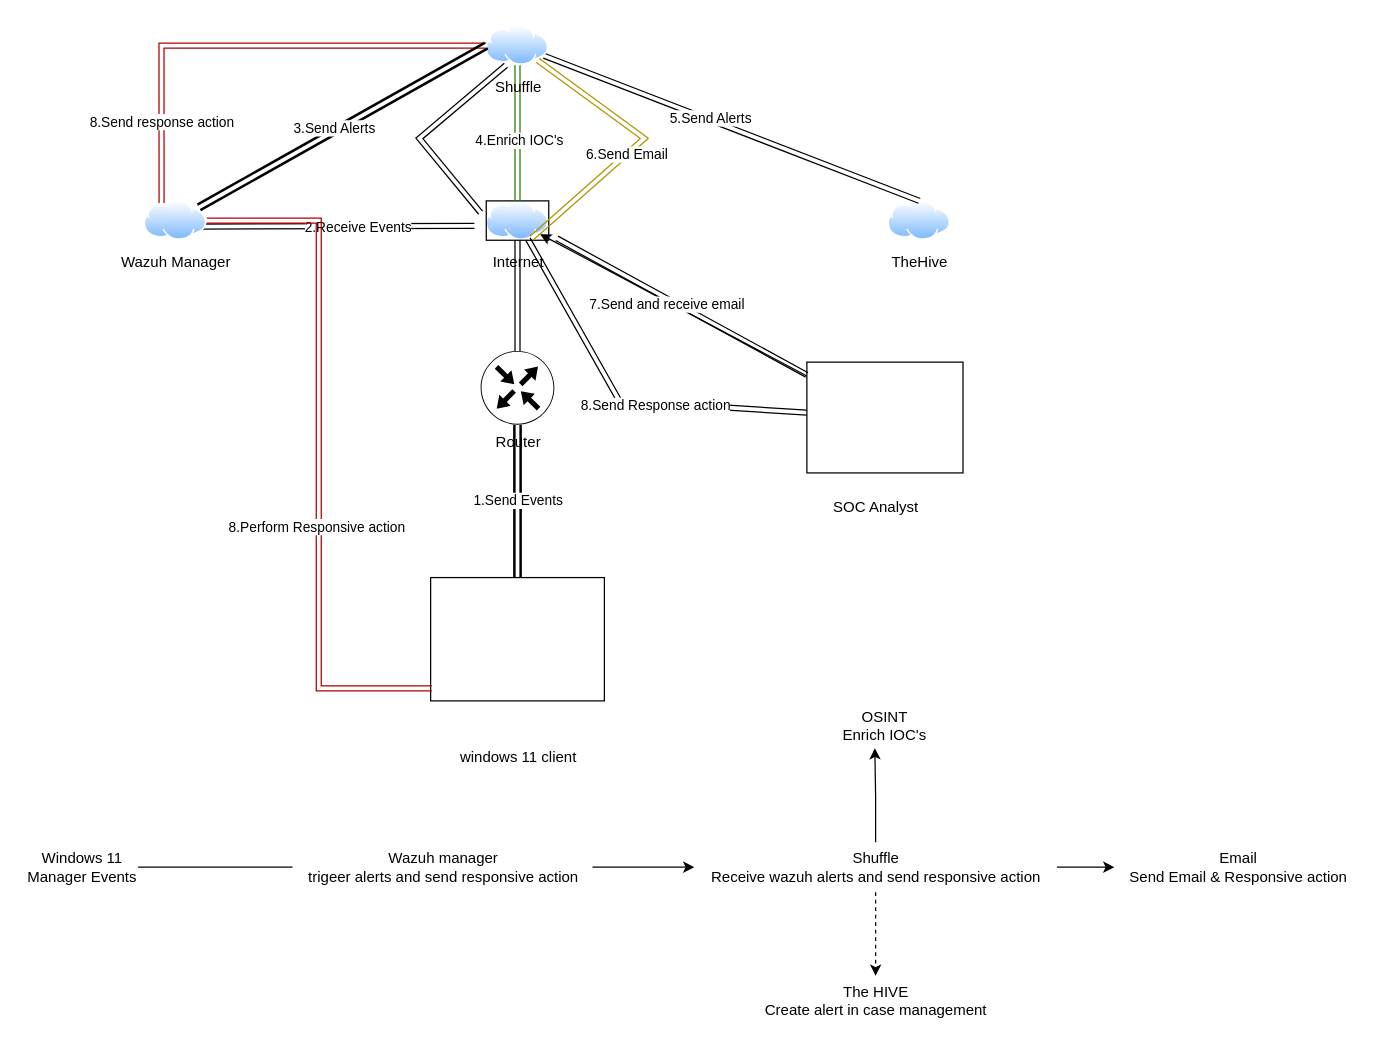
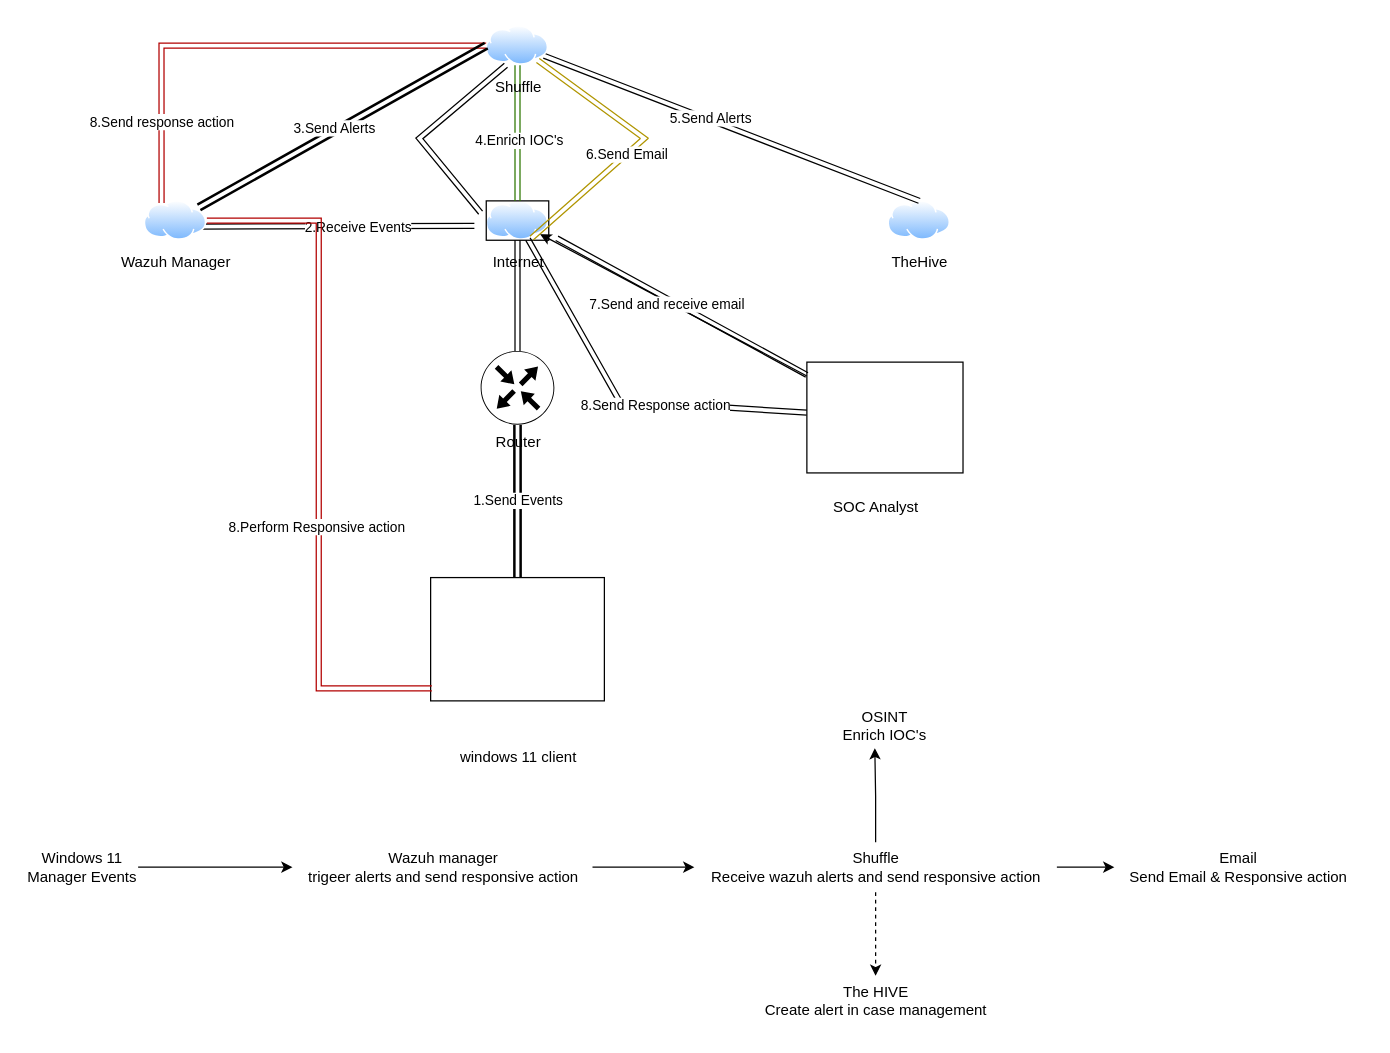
- <mxCell id="34" style="edgeStyle=orthogonalEdgeStyle;rounded=0;orthogonalLoop=1;jettySize=auto;html=1;endArrow=none;" edge="1" parent="1" source="35" target="37"><mxGeometry relative="1" as="geometry" /></mxCell>
+ <mxCell id="34" style="edgeStyle=orthogonalEdgeStyle;rounded=0;orthogonalLoop=1;jettySize=auto;html=1;" edge="1" parent="1" source="35" target="37"><mxGeometry relative="1" as="geometry" /></mxCell>
